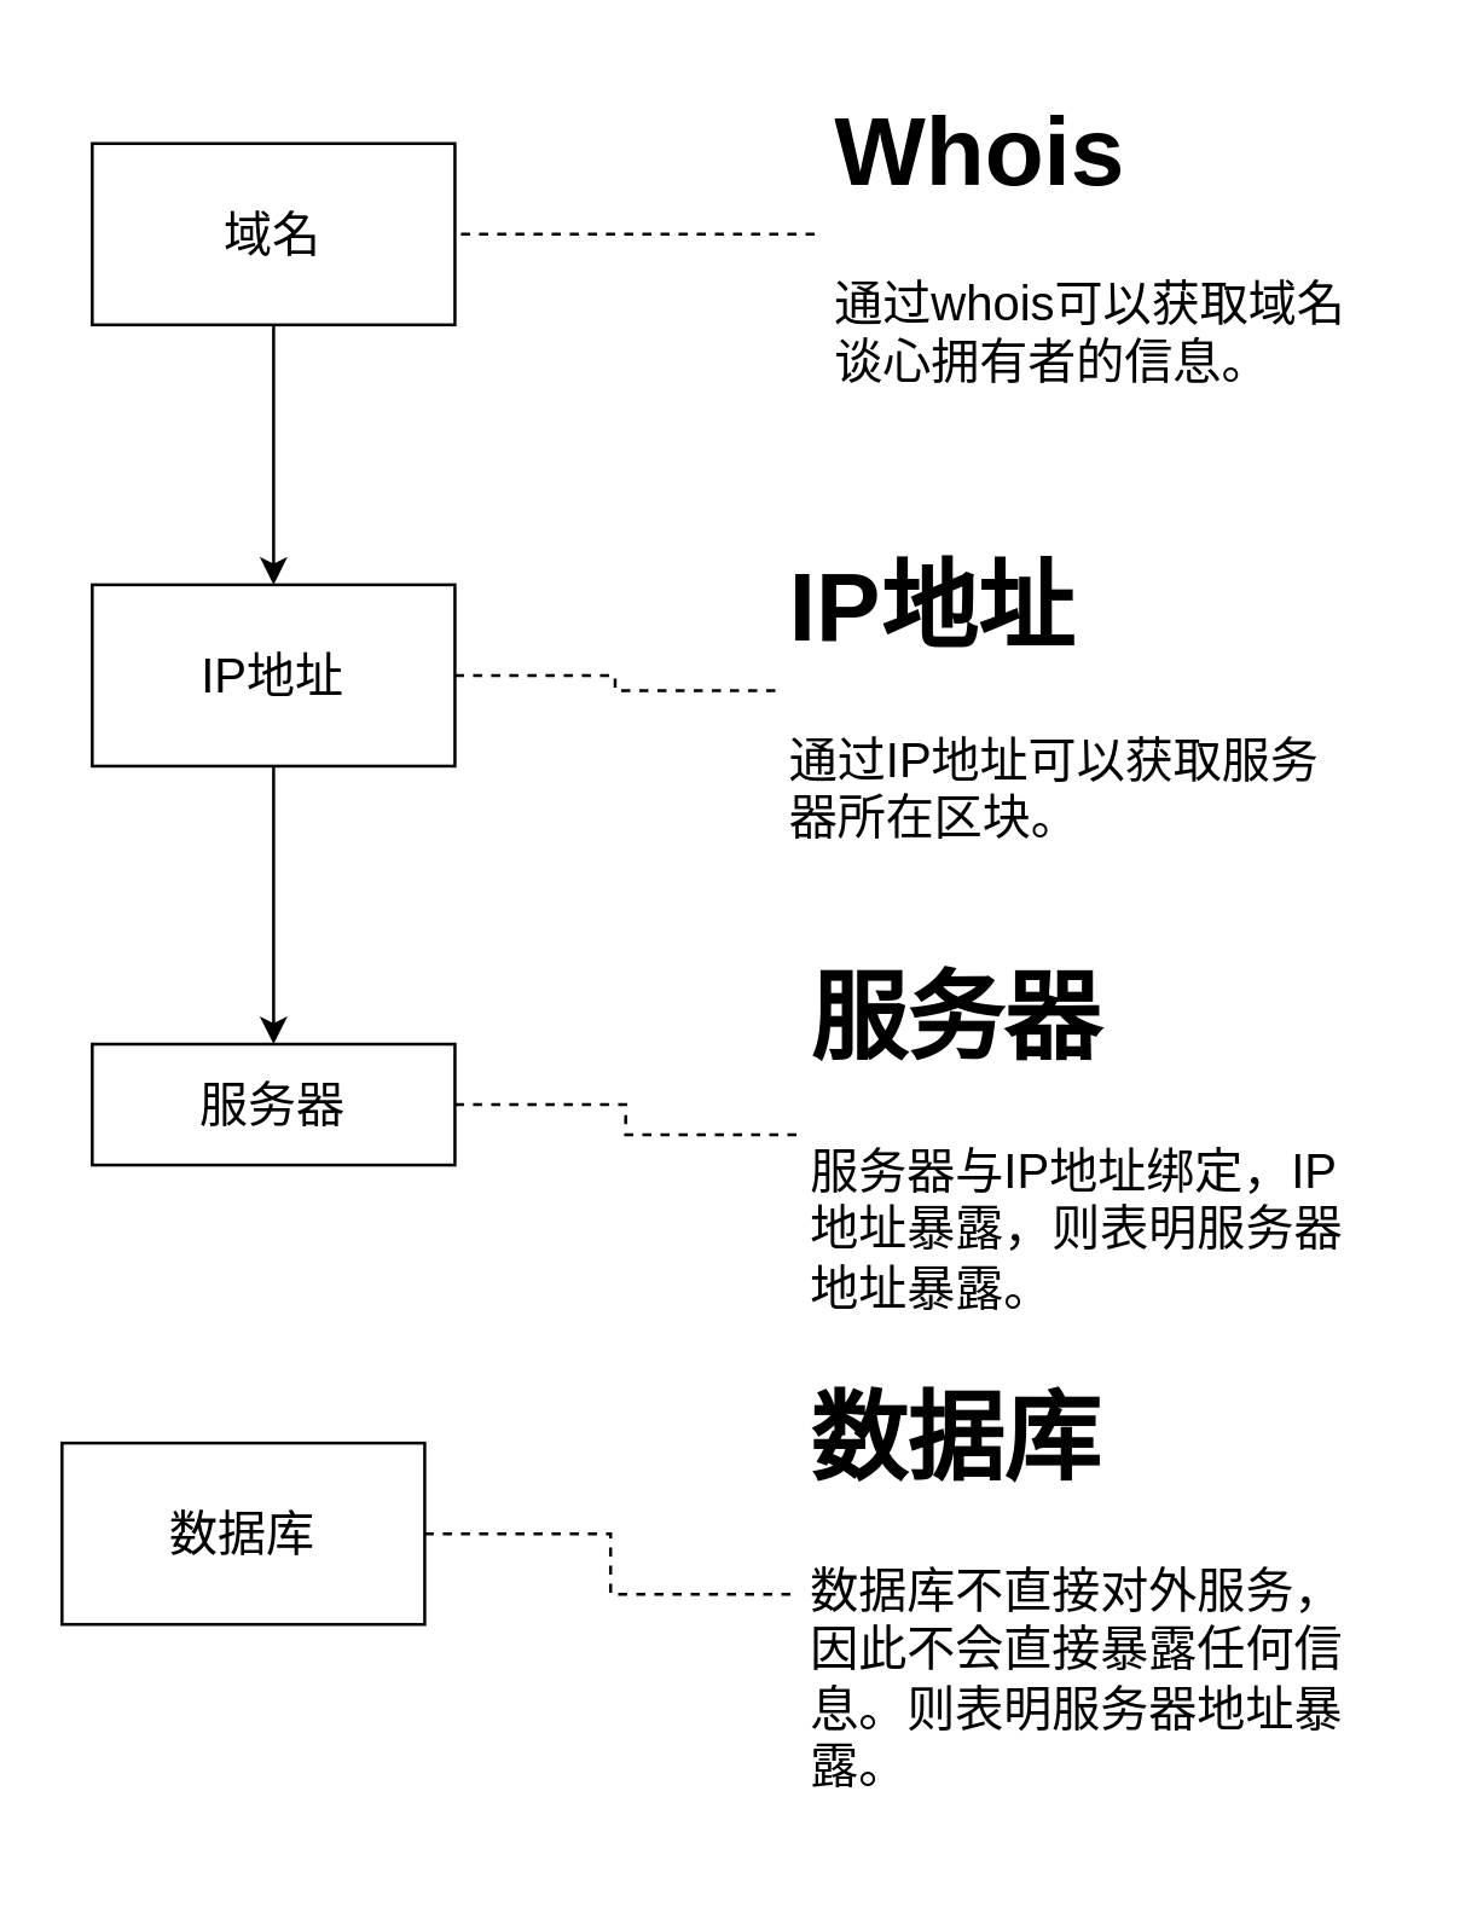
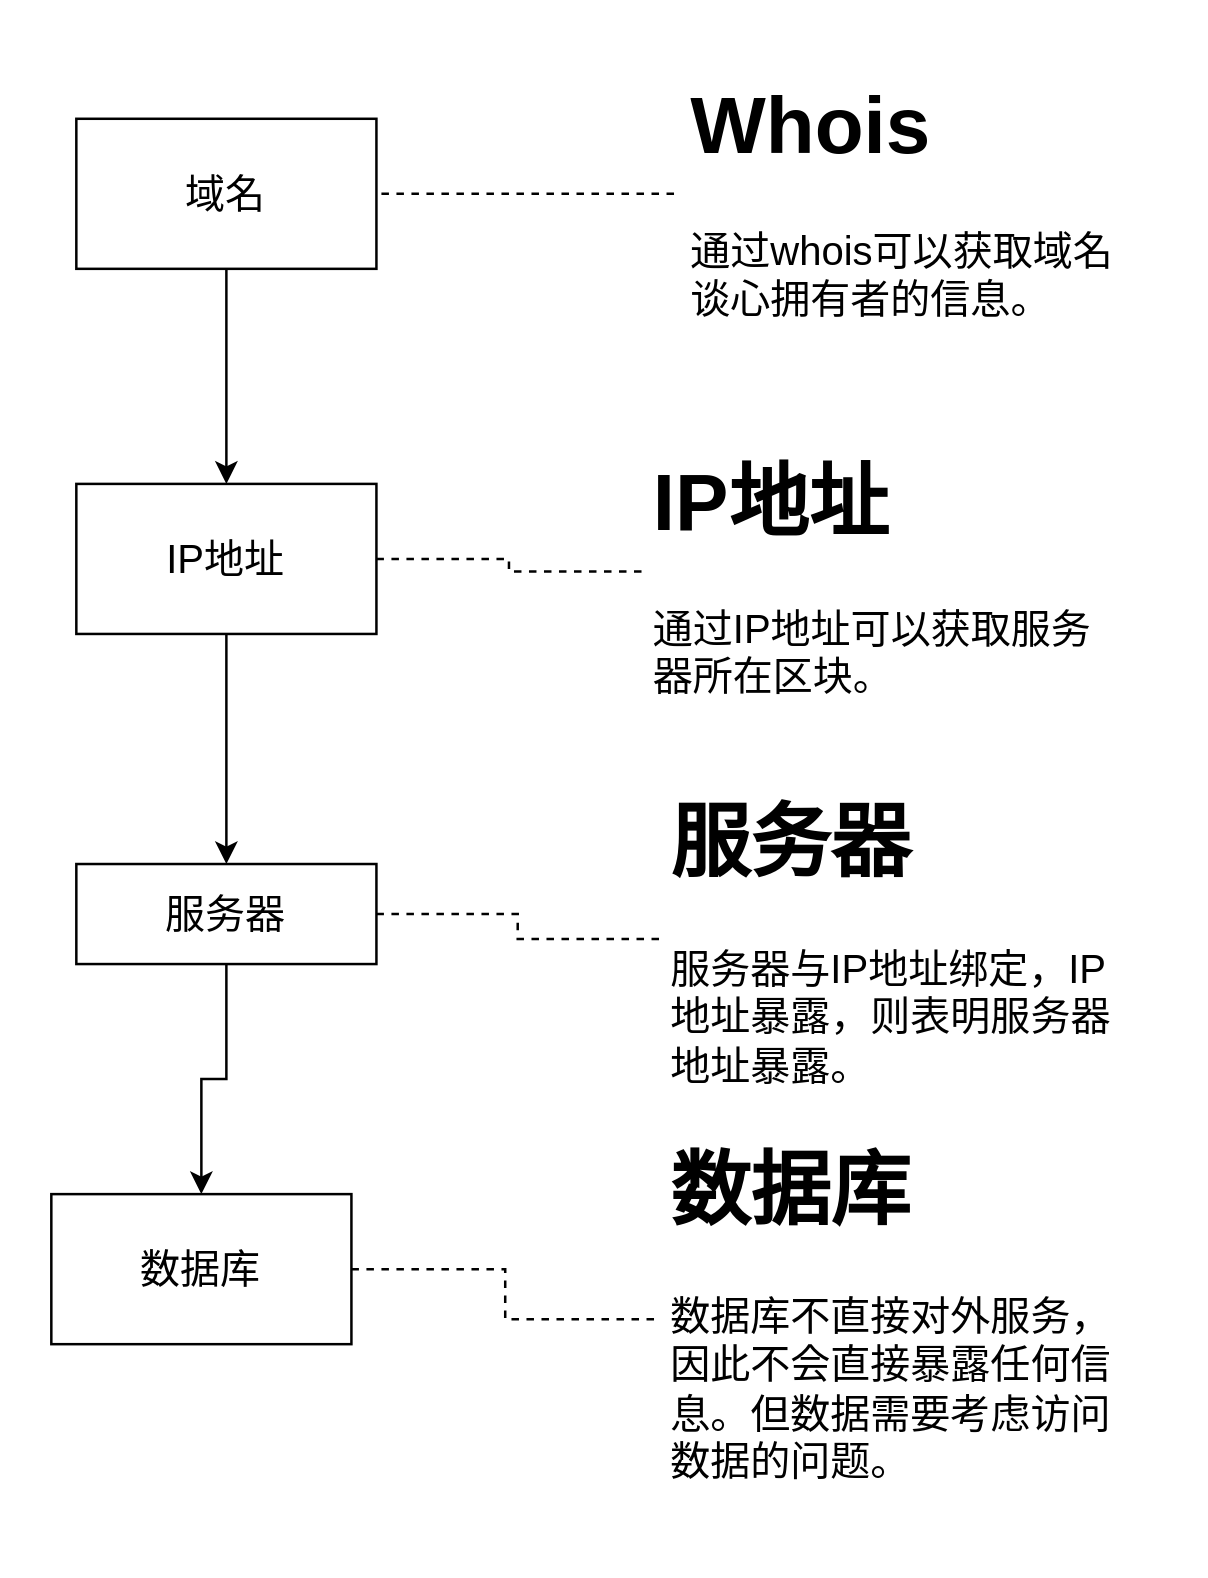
+ <mxCell id="9" style="edgeStyle=orthogonalEdgeStyle;rounded=0;orthogonalLoop=1;jettySize=auto;html=1;exitX=0.5;exitY=1;exitDx=0;exitDy=0;fontSize=16;" edge="1" parent="1" source="11" target="13"><mxGeometry relative="1" as="geometry" /></mxCell>
- <mxCell id="15" value="&lt;h1&gt;数据库&lt;/h1&gt;&lt;div&gt;数据库不直接对外服务，因此不会直接暴露任何信息。则表明服务器地址暴露。&lt;/div&gt;" style="text;html=1;strokeColor=none;fillColor=none;spacing=5;spacingTop=-20;whiteSpace=wrap;overflow=hidden;rounded=0;fontSize=16;" vertex="1" parent="1"><mxGeometry x="263" y="445.5" width="190" height="163" as="geometry" /></mxCell>
+ <mxCell id="15" value="&lt;h1&gt;数据库&lt;/h1&gt;&lt;div&gt;数据库不直接对外服务，因此不会直接暴露任何信息。但数据需要考虑访问数据的问题。&lt;/div&gt;" style="text;html=1;strokeColor=none;fillColor=none;spacing=5;spacingTop=-20;whiteSpace=wrap;overflow=hidden;rounded=0;fontSize=16;" vertex="1" parent="1"><mxGeometry x="263" y="445.5" width="190" height="163" as="geometry" /></mxCell>
